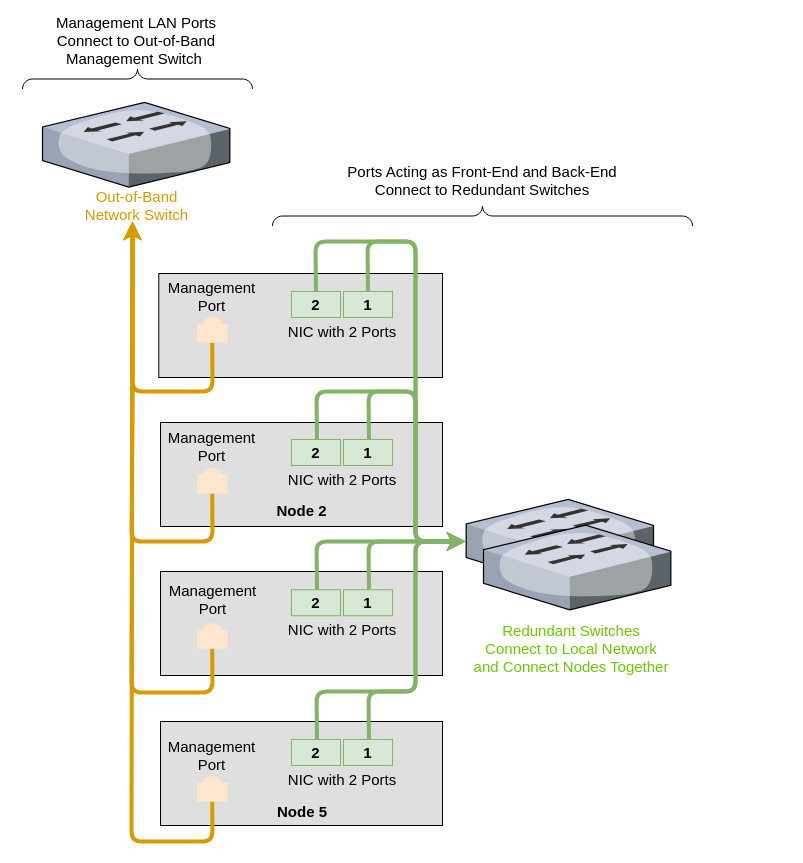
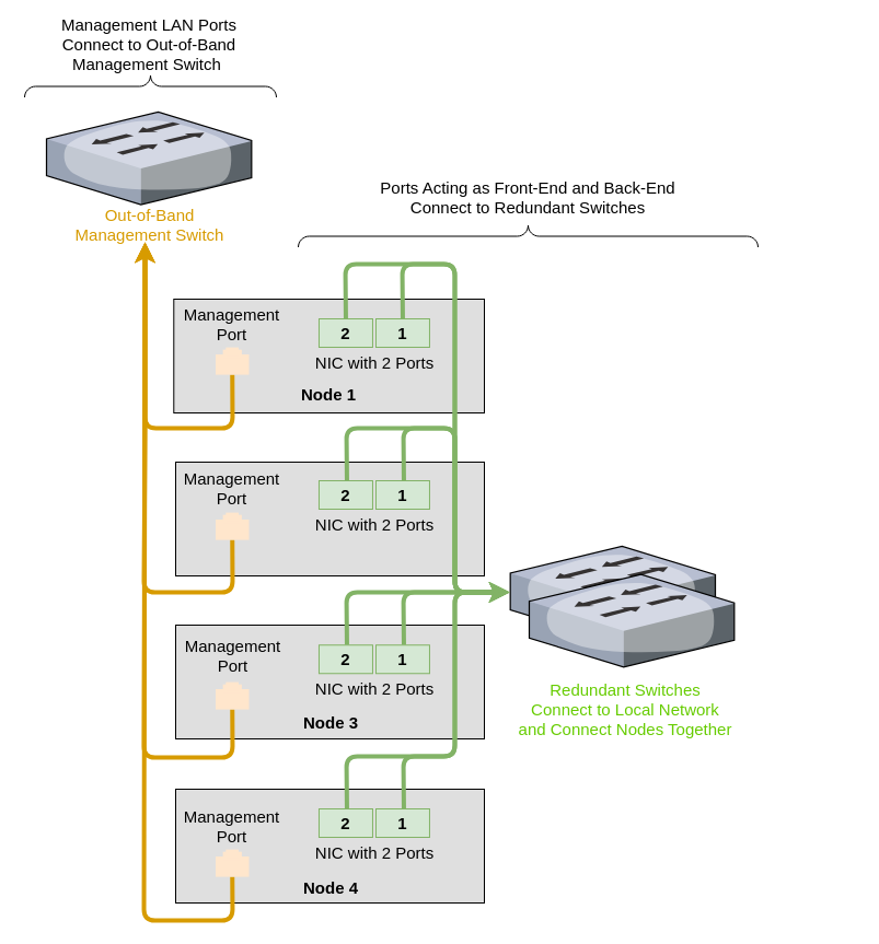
- <mxCell id="14" value="&lt;span&gt;Out-of-Band&lt;br&gt;Network Switch&lt;br&gt;&lt;/span&gt;" style="text;html=1;strokeColor=none;fillColor=none;align=center;verticalAlign=middle;whiteSpace=wrap;rounded=0;shadow=0;fontSize=15;fontStyle=0;fontColor=#D79B00;" parent="1" vertex="1"><mxGeometry x="42" y="190" width="188.66" height="30" as="geometry" /></mxCell>
+ <mxCell id="14" value="&lt;span&gt;Out-of-Band&lt;br&gt;Management Switch&lt;br&gt;&lt;/span&gt;" style="text;html=1;strokeColor=none;fillColor=none;align=center;verticalAlign=middle;whiteSpace=wrap;rounded=0;shadow=0;fontSize=15;fontStyle=0;fontColor=#D79B00;" parent="1" vertex="1"><mxGeometry x="42" y="190" width="188.66" height="30" as="geometry" /></mxCell>
+ <mxCell id="7" value="&lt;span style=&quot;&quot;&gt;Node 1&lt;/span&gt;" style="text;html=1;strokeColor=none;fillColor=none;align=center;verticalAlign=middle;whiteSpace=wrap;rounded=0;shadow=0;fontSize=15;fontStyle=1" parent="1" vertex="1"><mxGeometry x="158.29" y="350" width="283.71" height="20" as="geometry" /></mxCell>
- <mxCell id="25" value="&lt;span style=&quot;&quot;&gt;Node 2&lt;/span&gt;" style="text;html=1;strokeColor=none;fillColor=none;align=center;verticalAlign=middle;whiteSpace=wrap;rounded=0;shadow=0;fontSize=15;fontStyle=1" parent="1" vertex="1"><mxGeometry x="160.83" y="500" width="281.17" height="20" as="geometry" /></mxCell>
+ <mxCell id="6" value="&lt;span style=&quot;&quot;&gt;Node 3&lt;/span&gt;" style="text;html=1;strokeColor=none;fillColor=none;align=center;verticalAlign=middle;whiteSpace=wrap;rounded=0;shadow=0;fontSize=15;fontStyle=1" parent="1" vertex="1"><mxGeometry x="160.83" y="650" width="282" height="20" as="geometry" /></mxCell>
- <mxCell id="15" value="&lt;span style=&quot;&quot;&gt;Node 5&lt;/span&gt;" style="text;html=1;strokeColor=none;fillColor=none;align=center;verticalAlign=middle;whiteSpace=wrap;rounded=0;shadow=0;fontSize=15;fontStyle=1" parent="1" vertex="1"><mxGeometry x="160.83" y="801" width="282" height="20" as="geometry" /></mxCell>
+ <mxCell id="15" value="&lt;span style=&quot;&quot;&gt;Node 4&lt;/span&gt;" style="text;html=1;strokeColor=none;fillColor=none;align=center;verticalAlign=middle;whiteSpace=wrap;rounded=0;shadow=0;fontSize=15;fontStyle=1" parent="1" vertex="1"><mxGeometry x="160.83" y="801" width="282" height="20" as="geometry" /></mxCell>
